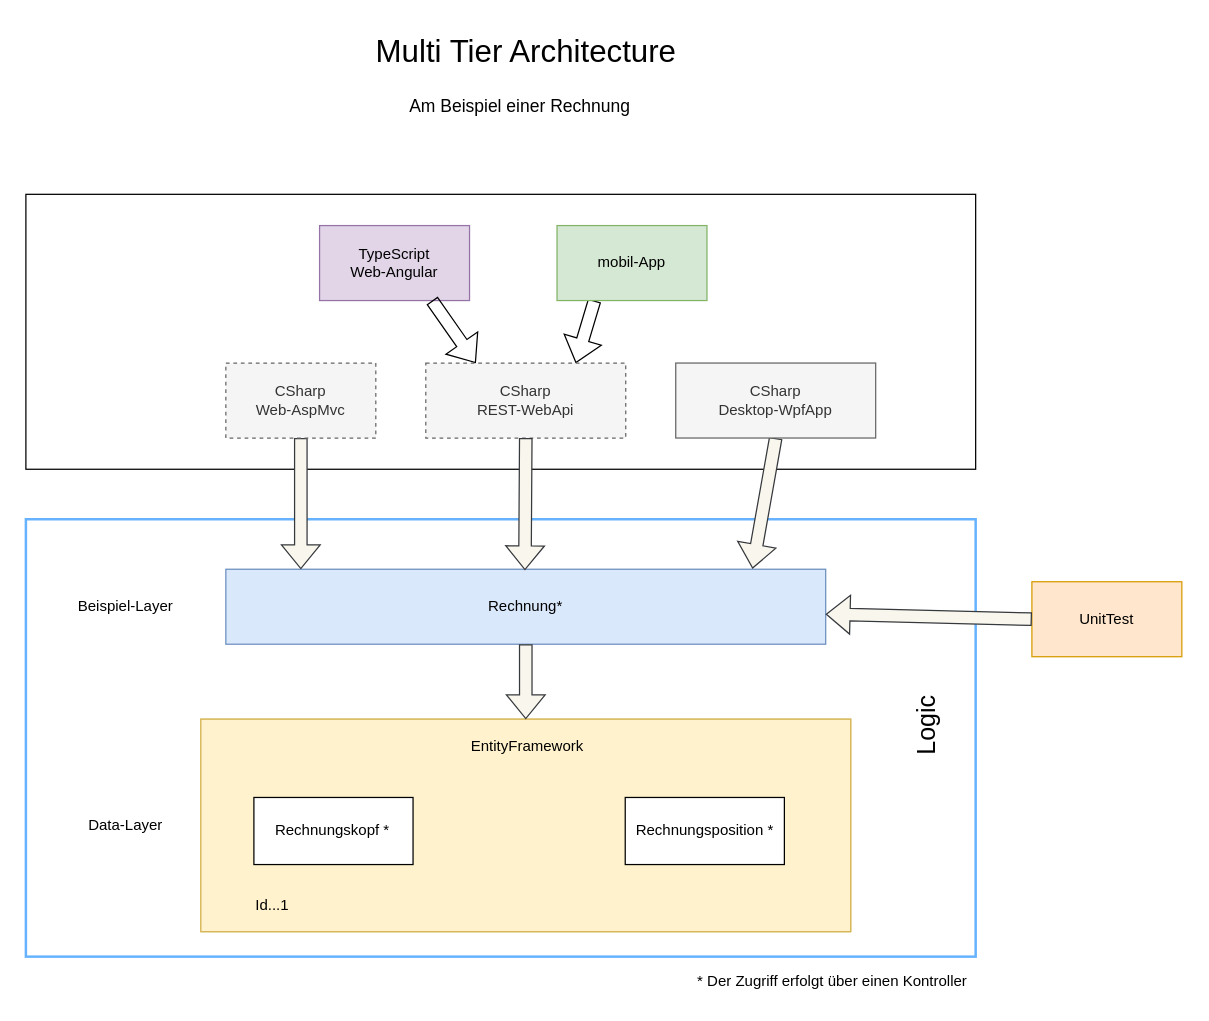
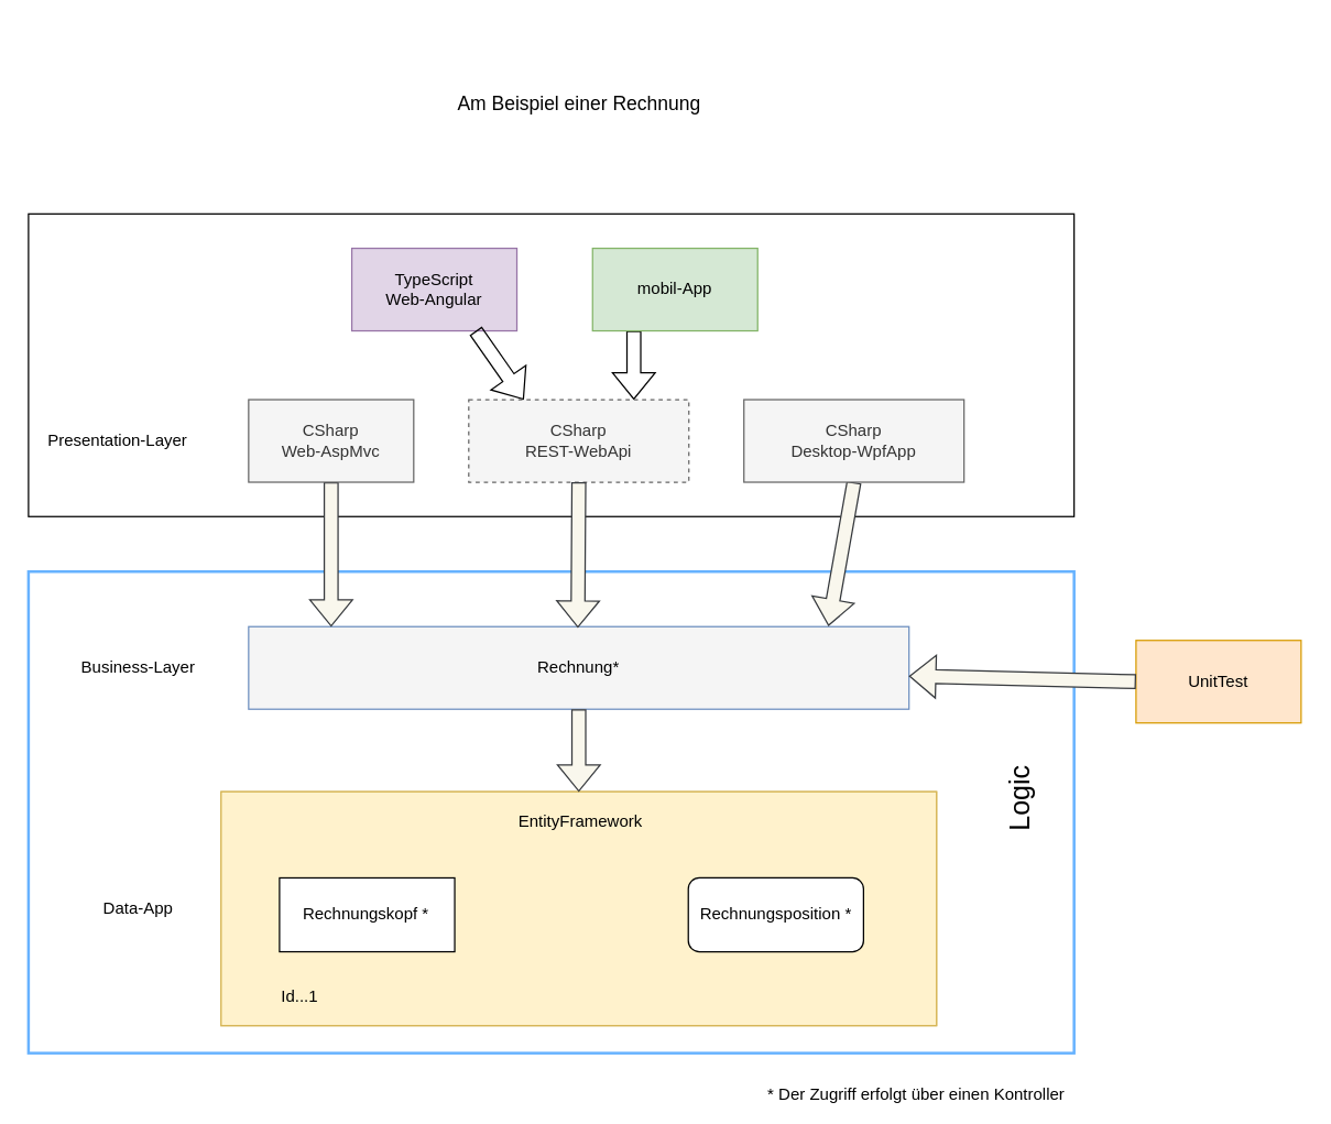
- <mxCell id="21" value="Multi Tier Architecture" style="text;html=1;align=center;verticalAlign=middle;resizable=0;points=[];autosize=1;strokeColor=none;fillColor=none;fontSize=25;" parent="1" vertex="1"><mxGeometry x="290" y="20" width="260" height="40" as="geometry" /></mxCell>
- <mxCell id="22" value="Am Beispiel einer Rechnung" style="text;html=1;align=center;verticalAlign=middle;resizable=0;points=[];autosize=1;strokeColor=none;fillColor=none;fontSize=14;" parent="1" vertex="1"><mxGeometry x="320" y="75" width="190" height="20" as="geometry" /></mxCell>
+ <mxCell id="22" value="Am Beispiel einer Rechnung" style="text;html=1;align=center;verticalAlign=middle;resizable=0;points=[];autosize=1;strokeColor=none;fillColor=none;fontSize=14;" parent="1" vertex="1"><mxGeometry x="325" y="65" width="190" height="20" as="geometry" /></mxCell>
- <mxCell id="31" value="mobil-App" style="rounded=0;whiteSpace=wrap;html=1;fillColor=#D5E8D4;strokeColor=#82b366;" parent="1" vertex="1"><mxGeometry x="445" y="180" width="120" height="60" as="geometry" /></mxCell>
+ <mxCell id="31" value="mobil-App" style="rounded=0;whiteSpace=wrap;html=1;fillColor=#D5E8D4;strokeColor=#82b366;" parent="1" vertex="1"><mxGeometry x="430" y="180" width="120" height="60" as="geometry" /></mxCell>
+ <mxCell id="17" value="Presentation-Layer" style="text;html=1;strokeColor=none;fillColor=none;align=center;verticalAlign=middle;whiteSpace=wrap;rounded=0;" parent="1" vertex="1"><mxGeometry x="25" y="305" width="120" height="30" as="geometry" /></mxCell>
- <mxCell id="18" value="CSharp&lt;br&gt;Web-AspMvc" style="rounded=0;whiteSpace=wrap;html=1;fillColor=#f5f5f5;fontColor=#333333;strokeColor=#666666;dashed=1;" parent="1" vertex="1"><mxGeometry x="180" y="290" width="120" height="60" as="geometry" /></mxCell>
+ <mxCell id="18" value="CSharp&lt;br&gt;Web-AspMvc" style="rounded=0;whiteSpace=wrap;html=1;fillColor=#f5f5f5;fontColor=#333333;strokeColor=#666666;" parent="1" vertex="1"><mxGeometry x="180" y="290" width="120" height="60" as="geometry" /></mxCell>
- <mxCell id="16" value="Beispiel-Layer" style="text;html=1;strokeColor=none;fillColor=none;align=center;verticalAlign=middle;whiteSpace=wrap;rounded=0;" parent="1" vertex="1"><mxGeometry x="55" y="470" width="90" height="30" as="geometry" /></mxCell>
+ <mxCell id="16" value="Business-Layer" style="text;html=1;strokeColor=none;fillColor=none;align=center;verticalAlign=middle;whiteSpace=wrap;rounded=0;" parent="1" vertex="1"><mxGeometry x="55" y="470" width="90" height="30" as="geometry" /></mxCell>
- <mxCell id="10" value="Rechnung*" style="rounded=0;whiteSpace=wrap;html=1;fillColor=#dae8fc;strokeColor=#6c8ebf;" parent="1" vertex="1"><mxGeometry x="180" y="455" width="480" height="60" as="geometry" /></mxCell>
+ <mxCell id="10" value="Rechnung*" style="rounded=0;whiteSpace=wrap;html=1;fillColor=#f5f5f5;strokeColor=#6c8ebf;" parent="1" vertex="1"><mxGeometry x="180" y="455" width="480" height="60" as="geometry" /></mxCell>
- <mxCell id="15" value="Data-Layer" style="text;html=1;strokeColor=none;fillColor=none;align=center;verticalAlign=middle;whiteSpace=wrap;rounded=0;" parent="1" vertex="1"><mxGeometry x="60" y="645" width="80" height="30" as="geometry" /></mxCell>
+ <mxCell id="15" value="Data-App" style="text;html=1;strokeColor=none;fillColor=none;align=center;verticalAlign=middle;whiteSpace=wrap;rounded=0;" parent="1" vertex="1"><mxGeometry x="60" y="645" width="80" height="30" as="geometry" /></mxCell>
- <mxCell id="7" value="Rechnungsposition *" style="rounded=0;whiteSpace=wrap;html=1;" parent="4" vertex="1"><mxGeometry x="339.592" y="62.632" width="127.347" height="53.684" as="geometry" /></mxCell>
+ <mxCell id="7" value="Rechnungsposition *" style="whiteSpace=wrap;html=1;rounded=1;" parent="4" vertex="1"><mxGeometry x="339.592" y="62.632" width="127.347" height="53.684" as="geometry" /></mxCell>
- <mxCell id="26" value="* Der Zugriff erfolgt über einen Kontroller" style="text;html=1;align=center;verticalAlign=middle;resizable=0;points=[];autosize=1;strokeColor=none;fillColor=none;" parent="1" vertex="1"><mxGeometry x="550" y="775" width="230" height="20" as="geometry" /></mxCell>
+ <mxCell id="26" value="* Der Zugriff erfolgt über einen Kontroller" style="text;html=1;align=center;verticalAlign=middle;resizable=0;points=[];autosize=1;strokeColor=none;fillColor=none;" parent="1" vertex="1"><mxGeometry x="550" y="785" width="230" height="20" as="geometry" /></mxCell>
